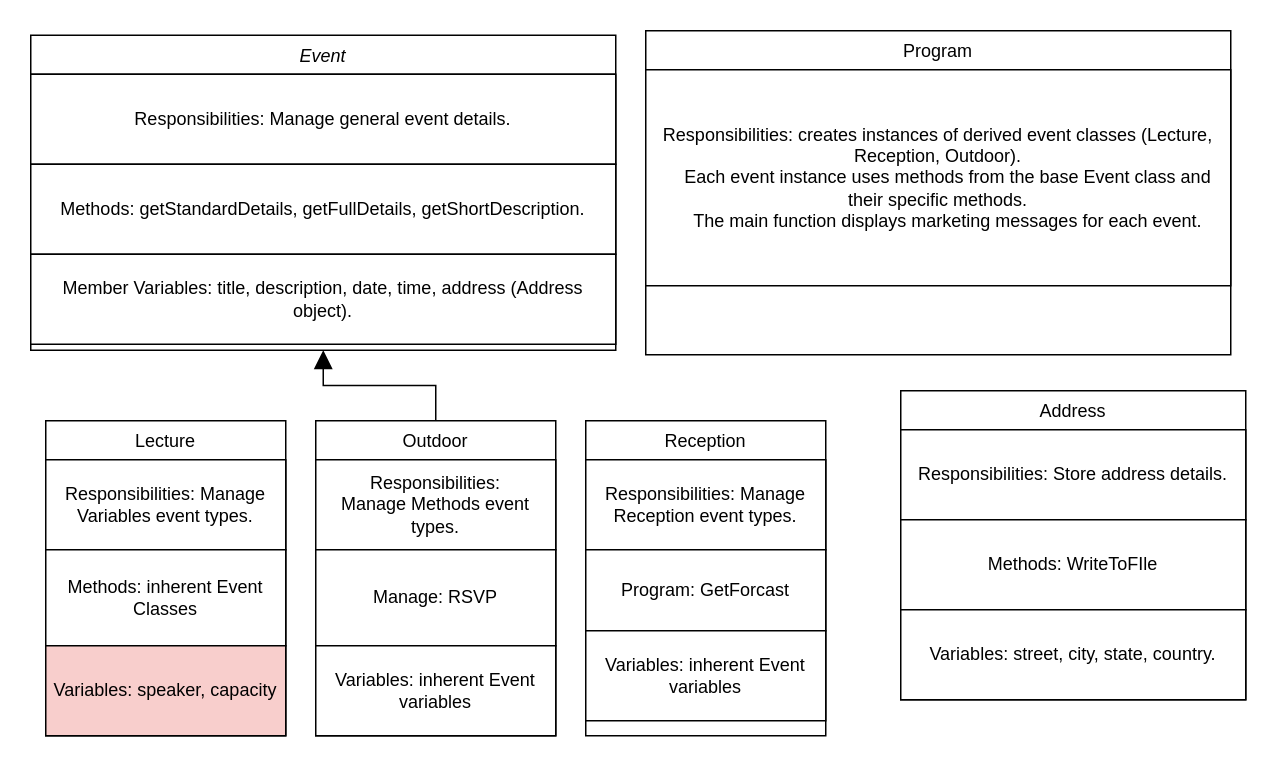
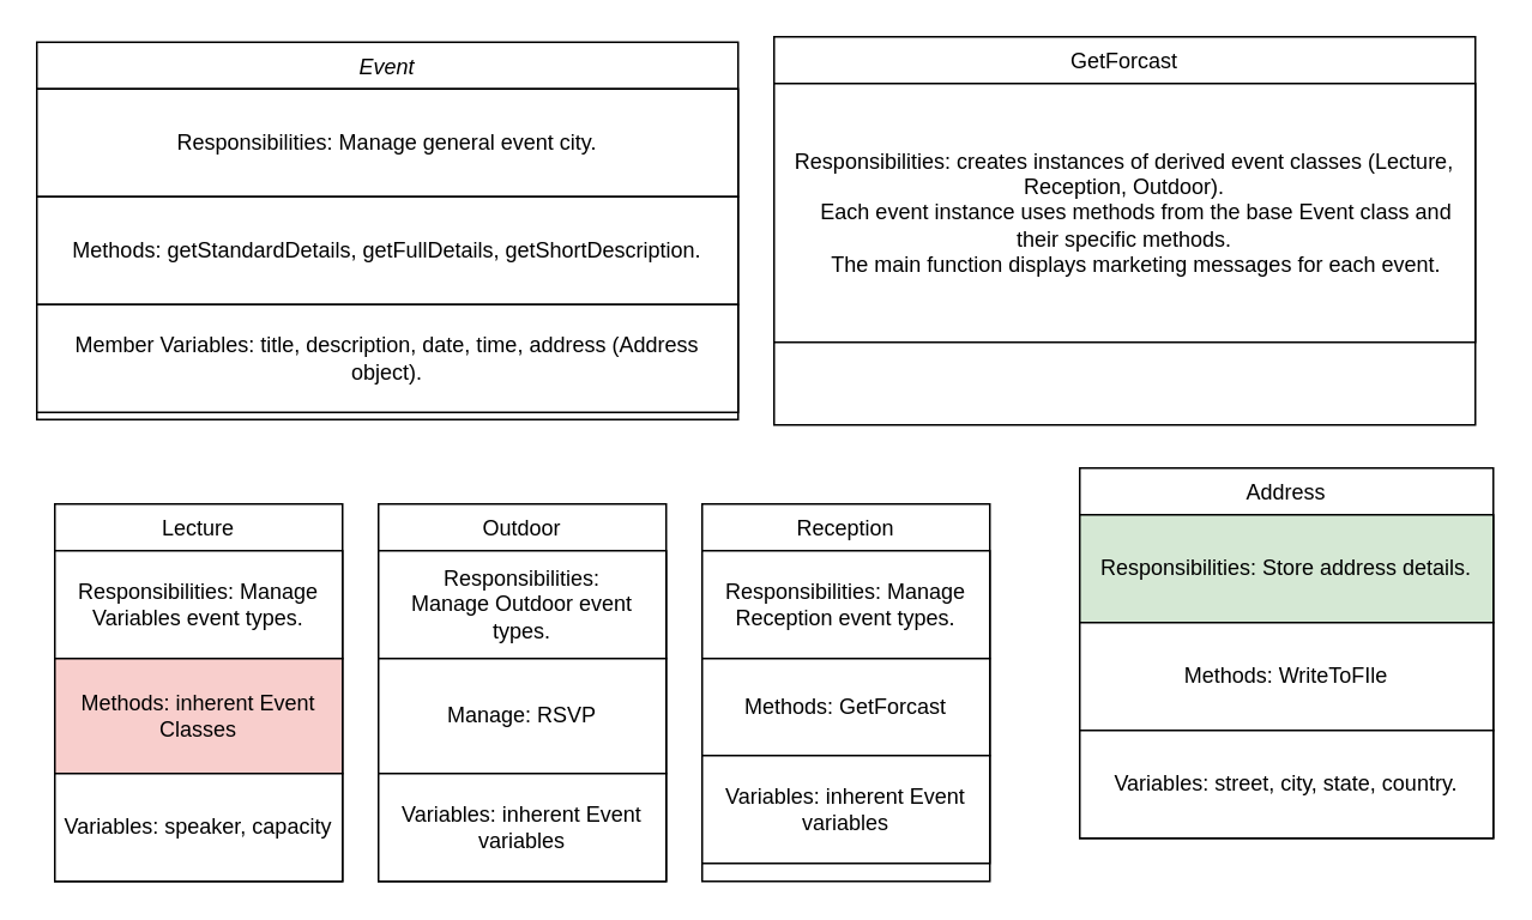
- <mxCell id="14" value="Program" style="swimlane;fontStyle=0;align=center;verticalAlign=top;childLayout=stackLayout;horizontal=1;startSize=26;horizontalStack=0;resizeParent=1;resizeLast=0;collapsible=1;marginBottom=0;rounded=0;shadow=0;strokeWidth=1;" parent="1" vertex="1"><mxGeometry x="430" y="20" width="390" height="216" as="geometry"><mxRectangle x="550" y="140" width="160" height="26" as="alternateBounds" /></mxGeometry></mxCell>
+ <mxCell id="14" value="GetForcast" style="swimlane;fontStyle=0;align=center;verticalAlign=top;childLayout=stackLayout;horizontal=1;startSize=26;horizontalStack=0;resizeParent=1;resizeLast=0;collapsible=1;marginBottom=0;rounded=0;shadow=0;strokeWidth=1;" parent="1" vertex="1"><mxGeometry x="430" y="20" width="390" height="216" as="geometry"><mxRectangle x="550" y="140" width="160" height="26" as="alternateBounds" /></mxGeometry></mxCell>
- <mxCell id="3" value="Responsibilities: Manage general event details." style="whiteSpace=wrap;html=1;" vertex="1" parent="2"><mxGeometry y="26" width="390" height="60" as="geometry" /></mxCell>
+ <mxCell id="3" value="Responsibilities: Manage general event city." style="whiteSpace=wrap;html=1;" vertex="1" parent="2"><mxGeometry y="26" width="390" height="60" as="geometry" /></mxCell>
- <mxCell id="16" style="edgeStyle=orthogonalEdgeStyle;rounded=0;orthogonalLoop=1;jettySize=auto;html=1;exitX=0.5;exitY=0;exitDx=0;exitDy=0;entryX=0.5;entryY=1;entryDx=0;entryDy=0;endArrow=block;endFill=1;endSize=10;" parent="1" source="17" target="2" edge="1"><mxGeometry relative="1" as="geometry" /></mxCell>
- <mxCell id="11" value="Responsibilities: Store address details." style="whiteSpace=wrap;html=1;" vertex="1" parent="10"><mxGeometry y="26" width="230" height="60" as="geometry" /></mxCell>
+ <mxCell id="11" value="Responsibilities: Store address details." style="whiteSpace=wrap;html=1;fillColor=#d5e8d4;" vertex="1" parent="10"><mxGeometry y="26" width="230" height="60" as="geometry" /></mxCell>
- <mxCell id="18" value="Responsibilities: Manage&amp;nbsp;Methods event types." style="whiteSpace=wrap;html=1;" parent="17" vertex="1"><mxGeometry y="26" width="160" height="60" as="geometry" /></mxCell>
+ <mxCell id="18" value="Responsibilities: Manage&amp;nbsp;Outdoor event types." style="whiteSpace=wrap;html=1;" parent="17" vertex="1"><mxGeometry y="26" width="160" height="60" as="geometry" /></mxCell>
- <mxCell id="23" value="Program: GetForcast" style="whiteSpace=wrap;html=1;" parent="21" vertex="1"><mxGeometry y="86" width="160" height="54" as="geometry" /></mxCell>
+ <mxCell id="23" value="Methods: GetForcast" style="whiteSpace=wrap;html=1;" parent="21" vertex="1"><mxGeometry y="86" width="160" height="54" as="geometry" /></mxCell>
- <mxCell id="8" value="Methods: inherent Event Classes" style="whiteSpace=wrap;html=1;" parent="6" vertex="1"><mxGeometry y="86" width="160" height="64" as="geometry" /></mxCell>
+ <mxCell id="8" value="Methods: inherent Event Classes" style="whiteSpace=wrap;html=1;fillColor=#f8cecc;" parent="6" vertex="1"><mxGeometry y="86" width="160" height="64" as="geometry" /></mxCell>
- <mxCell id="9" value="Variables:&amp;nbsp;speaker,&amp;nbsp;capacity" style="whiteSpace=wrap;html=1;fillColor=#f8cecc;" vertex="1" parent="6"><mxGeometry y="150" width="160" height="60" as="geometry" /></mxCell>
+ <mxCell id="9" value="Variables:&amp;nbsp;speaker,&amp;nbsp;capacity" style="whiteSpace=wrap;html=1;" vertex="1" parent="6"><mxGeometry y="150" width="160" height="60" as="geometry" /></mxCell>
